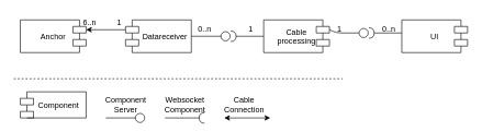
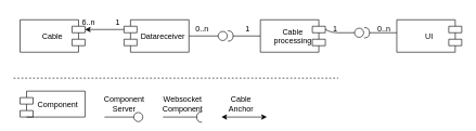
- <mxCell id="2" value="Anchor" style="shape=module;align=left;spacingLeft=20;align=center;verticalAlign=middle;direction=west;fontStyle=0;overflow=block;" vertex="1" parent="1"><mxGeometry x="30" y="30" width="100" height="50" as="geometry" /></mxCell>
+ <mxCell id="2" value="Cable" style="shape=module;align=left;spacingLeft=20;align=center;verticalAlign=middle;direction=west;fontStyle=0;overflow=block;" vertex="1" parent="1"><mxGeometry x="30" y="30" width="100" height="50" as="geometry" /></mxCell>
- <mxCell id="25" value="Cable&lt;br&gt;Connection" style="text;html=1;align=center;verticalAlign=middle;resizable=0;points=[];autosize=1;strokeColor=none;fillColor=none;" vertex="1" parent="1"><mxGeometry x="330" y="140" width="80" height="40" as="geometry" /></mxCell>
+ <mxCell id="25" value="Cable&lt;br&gt;Anchor" style="text;html=1;align=center;verticalAlign=middle;resizable=0;points=[];autosize=1;strokeColor=none;fillColor=none;" vertex="1" parent="1"><mxGeometry x="330" y="140" width="80" height="40" as="geometry" /></mxCell>
